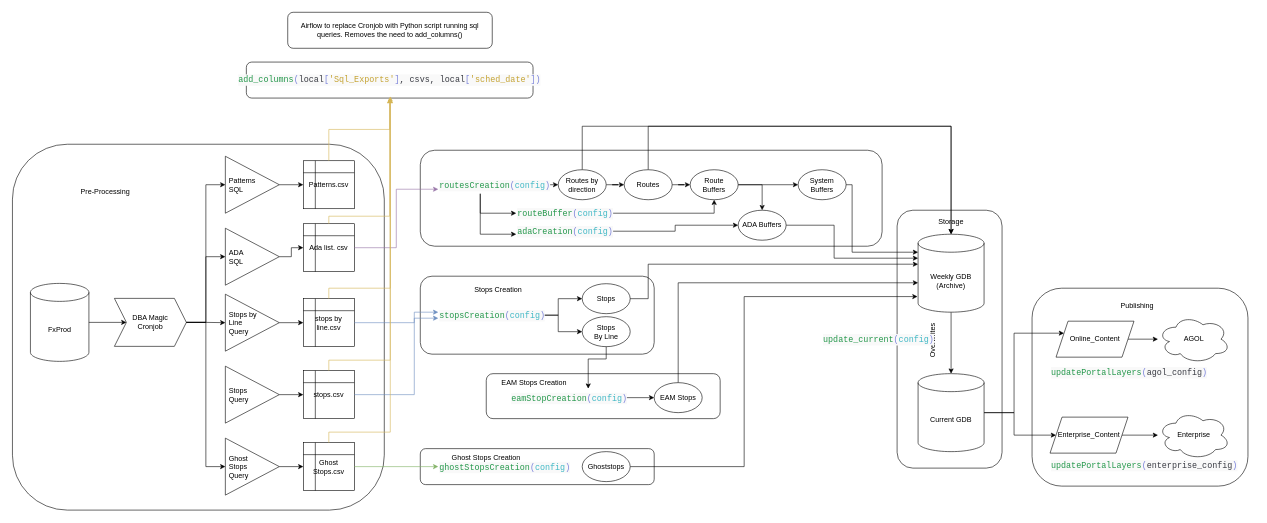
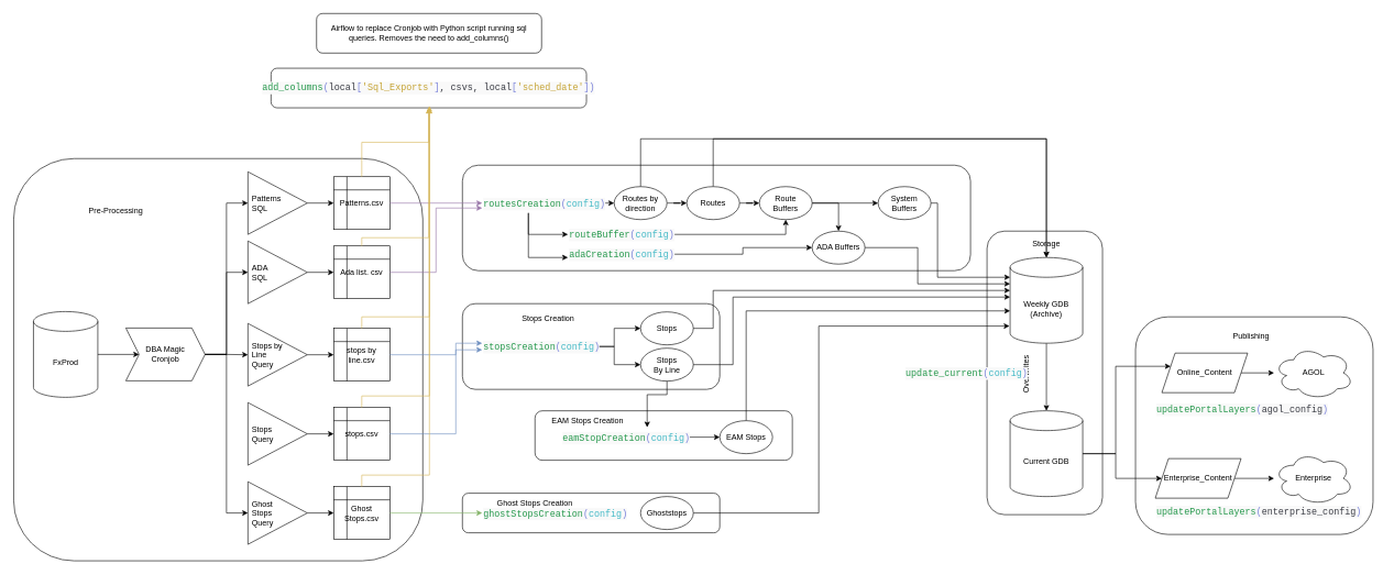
+ <mxCell id="59" style="edgeStyle=orthogonalEdgeStyle;rounded=0;orthogonalLoop=1;jettySize=auto;html=1;fillColor=#e1d5e7;strokeColor=#9673a6;" parent="1" source="12" target="51" edge="1"><mxGeometry relative="1" as="geometry" /></mxCell>
- <mxCell id="20" value="ADA&lt;br&gt;SQL" style="triangle;whiteSpace=wrap;html=1;align=left;spacingLeft=4;" parent="9" vertex="1"><mxGeometry x="325" y="120" width="90" height="95" as="geometry" /></mxCell>
+ <mxCell id="20" value="ADA&lt;br&gt;SQL" style="triangle;whiteSpace=wrap;html=1;align=left;spacingLeft=4;" parent="9" vertex="1"><mxGeometry x="325" y="105" width="90" height="95" as="geometry" /></mxCell>
+ <mxCell id="90" style="edgeStyle=orthogonalEdgeStyle;rounded=0;orthogonalLoop=1;jettySize=auto;html=1;" parent="1" source="83" target="85" edge="1"><mxGeometry relative="1" as="geometry"><mxPoint x="1500" y="440" as="targetPoint" /><Array as="points"><mxPoint x="1110" y="553" /><mxPoint x="1110" y="450" /></Array></mxGeometry></mxCell>
